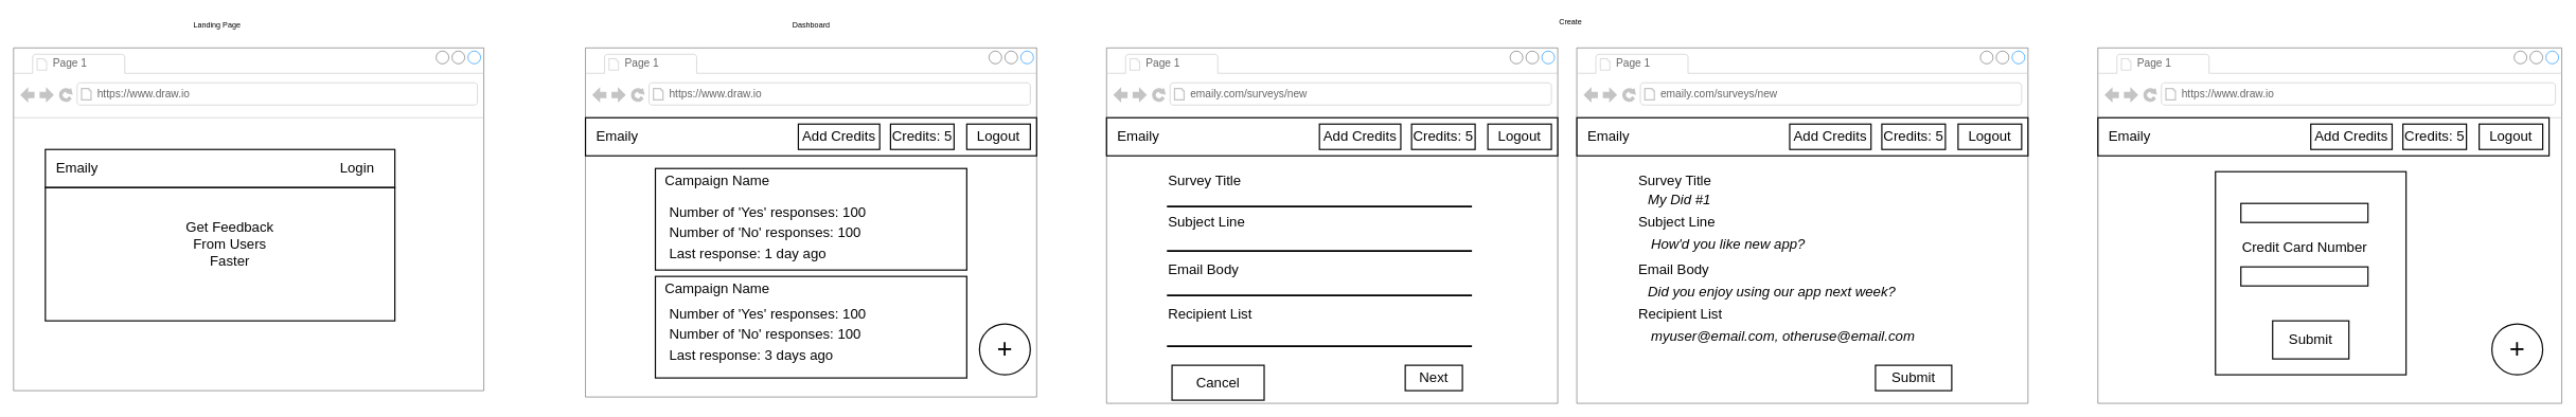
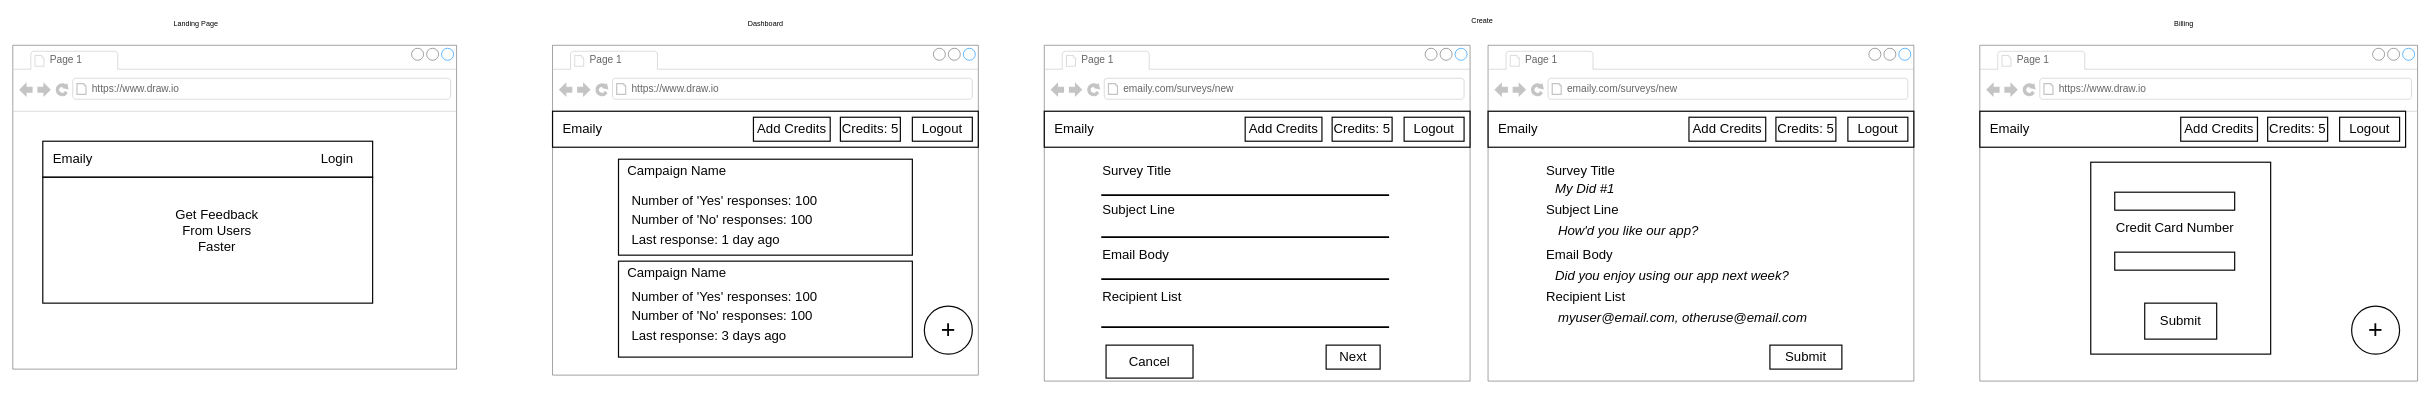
- <mxCell id="78" value="Landing Page" style="text;html=1;align=center;verticalAlign=middle;resizable=0;points=[];autosize=1;strokeColor=none;fillColor=none;" vertex="1" parent="1"><mxGeometry x="290" y="25" width="100" height="30" as="geometry" /></mxCell>
+ <mxCell id="78" value="Landing Page" style="text;html=1;align=center;verticalAlign=middle;resizable=0;points=[];autosize=1;strokeColor=none;fillColor=none;" vertex="1" parent="1"><mxGeometry x="275" y="25" width="100" height="30" as="geometry" /></mxCell>
+ <mxCell id="81" value="Billing" style="text;html=1;align=center;verticalAlign=middle;resizable=0;points=[];autosize=1;strokeColor=none;fillColor=none;" vertex="1" parent="1"><mxGeometry x="3610" y="25" width="60" height="30" as="geometry" /></mxCell>
- <mxCell id="56" value="&lt;i&gt;How'd you like new app?&lt;/i&gt;" style="text;html=1;strokeColor=none;fillColor=none;align=left;verticalAlign=middle;whiteSpace=wrap;rounded=0;shadow=0;fontSize=22;fontColor=#050505;" parent="47" vertex="1"><mxGeometry x="115" y="300" width="305" height="20" as="geometry" /></mxCell>
+ <mxCell id="56" value="&lt;i&gt;How'd you like our app?&lt;/i&gt;" style="text;html=1;strokeColor=none;fillColor=none;align=left;verticalAlign=middle;whiteSpace=wrap;rounded=0;shadow=0;fontSize=22;fontColor=#050505;" parent="47" vertex="1"><mxGeometry x="115" y="300" width="305" height="20" as="geometry" /></mxCell>
- <mxCell id="69" value="Credit Card Number" style="text;html=1;strokeColor=none;fillColor=none;align=left;verticalAlign=middle;whiteSpace=wrap;rounded=0;shadow=0;labelBackgroundColor=none;fontSize=22;fontColor=#050505;" parent="64" vertex="1"><mxGeometry x="225" y="305" width="230" height="20" as="geometry" /></mxCell>
+ <mxCell id="69" value="Credit Card Number" style="text;html=1;strokeColor=none;fillColor=none;align=left;verticalAlign=middle;whiteSpace=wrap;rounded=0;shadow=0;labelBackgroundColor=none;fontSize=22;fontColor=#050505;" parent="64" vertex="1"><mxGeometry x="225" y="295" width="230" height="20" as="geometry" /></mxCell>
